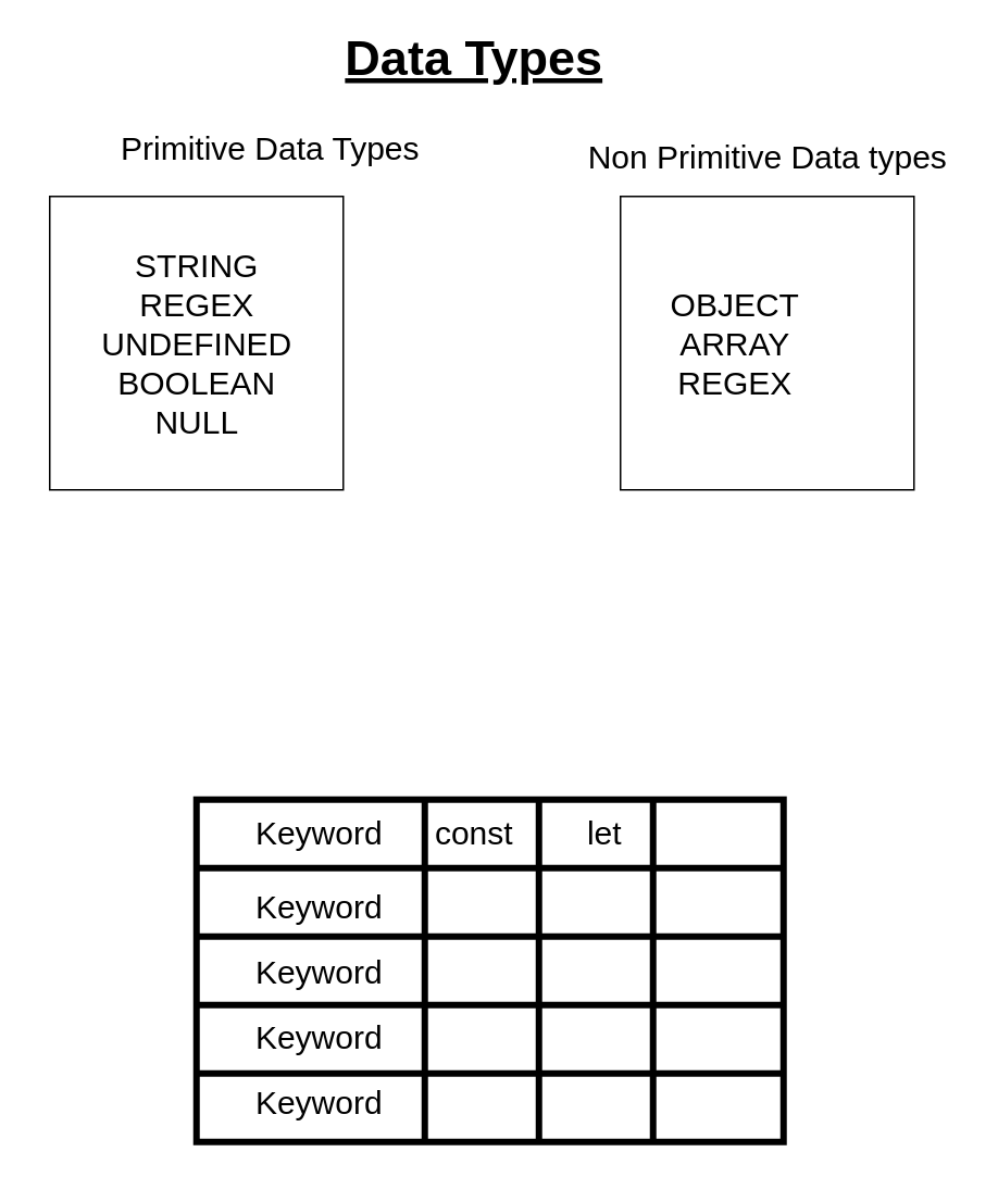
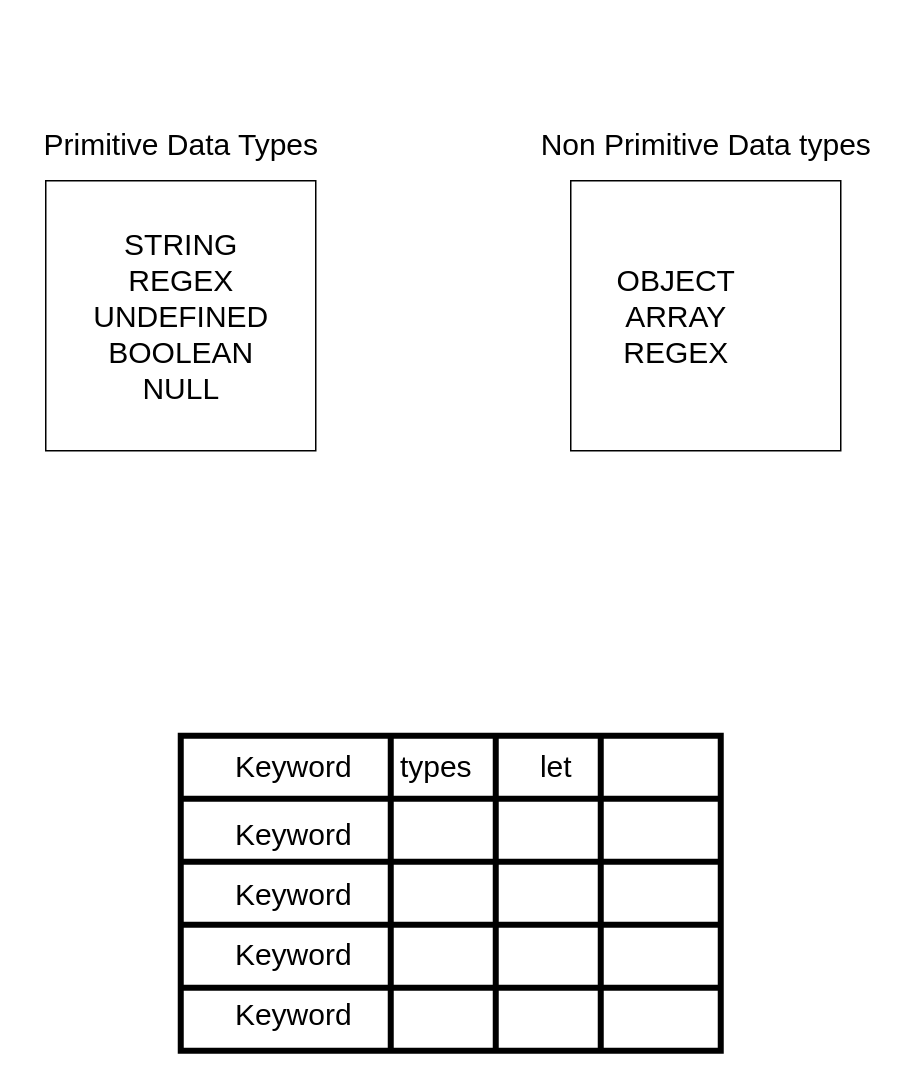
- <mxCell id="6" value="&lt;font style=&quot;font-size: 30px&quot;&gt;&lt;b&gt;&lt;u&gt;Data Types&lt;/u&gt;&lt;/b&gt;&lt;/font&gt;" style="text;html=1;resizable=0;autosize=1;align=center;verticalAlign=middle;points=[];fillColor=none;strokeColor=none;rounded=0;fontSize=20;" parent="1" vertex="1"><mxGeometry x="205" y="20" width="170" height="30" as="geometry" /></mxCell>
- <mxCell id="4" value="&lt;font style=&quot;font-size: 20px&quot;&gt;Primitive Data Types&lt;/font&gt;" style="text;html=1;resizable=0;autosize=1;align=center;verticalAlign=middle;points=[];fillColor=none;strokeColor=none;rounded=0;" parent="1" vertex="1"><mxGeometry x="65" y="80" width="200" height="20" as="geometry" /></mxCell>
+ <mxCell id="4" value="&lt;font style=&quot;font-size: 20px&quot;&gt;Primitive Data Types&lt;/font&gt;" style="text;html=1;resizable=0;autosize=1;align=center;verticalAlign=middle;points=[];fillColor=none;strokeColor=none;rounded=0;" parent="1" vertex="1"><mxGeometry x="20" y="85" width="200" height="20" as="geometry" /></mxCell>
- <mxCell id="36" value="const" style="text;html=1;resizable=0;autosize=1;align=center;verticalAlign=middle;points=[];fillColor=none;strokeColor=none;rounded=0;fontSize=20;" vertex="1" parent="1"><mxGeometry x="260" y="495" width="60" height="30" as="geometry" /></mxCell>
+ <mxCell id="36" value="types" style="text;html=1;resizable=0;autosize=1;align=center;verticalAlign=middle;points=[];fillColor=none;strokeColor=none;rounded=0;fontSize=20;" vertex="1" parent="1"><mxGeometry x="260" y="495" width="60" height="30" as="geometry" /></mxCell>
